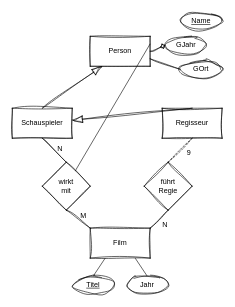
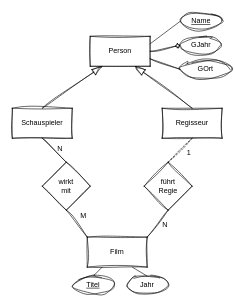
- <mxCell id="8" value="GJahr" style="ellipse;whiteSpace=wrap;html=1;sketch=1;curveFitting=1;jiggle=2;" vertex="1" parent="1"><mxGeometry x="275" y="60" width="70" height="30" as="geometry" /></mxCell>
+ <mxCell id="8" value="GJahr" style="ellipse;whiteSpace=wrap;html=1;sketch=1;curveFitting=1;jiggle=2;" vertex="1" parent="1"><mxGeometry x="300" y="60" width="70" height="30" as="geometry" /></mxCell>
- <mxCell id="9" value="GOrt" style="ellipse;whiteSpace=wrap;html=1;sketch=1;curveFitting=1;jiggle=2;" vertex="1" parent="1"><mxGeometry x="300" y="100" width="70" height="30" as="geometry" /></mxCell>
+ <mxCell id="9" value="GOrt" style="ellipse;whiteSpace=wrap;html=1;sketch=1;curveFitting=1;jiggle=2;" vertex="1" parent="1"><mxGeometry x="300" y="100" width="85" height="30" as="geometry" /></mxCell>
- <mxCell id="10" value="" style="endArrow=none;html=1;rounded=0;exitX=1;exitY=0.25;exitDx=0;exitDy=0;" edge="1" parent="1" source="4" target="14"><mxGeometry width="50" height="50" relative="1" as="geometry"><mxPoint x="250" y="60" as="sourcePoint" /><mxPoint x="330" y="310" as="targetPoint" /></mxGeometry></mxCell>
+ <mxCell id="10" value="" style="endArrow=none;html=1;rounded=0;entryX=0;entryY=0.5;entryDx=0;entryDy=0;exitX=1;exitY=0.25;exitDx=0;exitDy=0;" edge="1" parent="1" source="4" target="7"><mxGeometry width="50" height="50" relative="1" as="geometry"><mxPoint x="250" y="60" as="sourcePoint" /><mxPoint x="330" y="310" as="targetPoint" /></mxGeometry></mxCell>
- <mxCell id="6" value="" style="endArrow=blockThin;html=1;rounded=0;endFill=0;endSize=15;exitX=0.5;exitY=0;exitDx=0;exitDy=0;sketch=1;curveFitting=1;jiggle=2;" edge="1" parent="1" source="3" target="2"><mxGeometry width="50" height="50" relative="1" as="geometry"><mxPoint x="80" y="190" as="sourcePoint" /><mxPoint x="180" y="120" as="targetPoint" /></mxGeometry></mxCell>
+ <mxCell id="6" value="" style="endArrow=blockThin;html=1;rounded=0;endFill=0;endSize=15;exitX=0.5;exitY=0;exitDx=0;exitDy=0;entryX=0.75;entryY=1;entryDx=0;entryDy=0;sketch=1;curveFitting=1;jiggle=2;" edge="1" parent="1" source="3" target="4"><mxGeometry width="50" height="50" relative="1" as="geometry"><mxPoint x="80" y="190" as="sourcePoint" /><mxPoint x="180" y="120" as="targetPoint" /></mxGeometry></mxCell>
- <mxCell id="22" value="9" style="text;html=1;strokeColor=none;fillColor=none;align=center;verticalAlign=middle;whiteSpace=wrap;rounded=0;" vertex="1" parent="1"><mxGeometry x="300" y="240" width="30" height="30" as="geometry" /></mxCell>
+ <mxCell id="22" value="1" style="text;html=1;strokeColor=none;fillColor=none;align=center;verticalAlign=middle;whiteSpace=wrap;rounded=0;" vertex="1" parent="1"><mxGeometry x="300" y="240" width="30" height="30" as="geometry" /></mxCell>
- <mxCell id="13" value="Film" style="rounded=0;whiteSpace=wrap;html=1;sketch=1;curveFitting=1;jiggle=2;" vertex="1" parent="1"><mxGeometry x="150" y="380" width="100" height="50" as="geometry" /></mxCell>
+ <mxCell id="13" value="Film" style="rounded=0;whiteSpace=wrap;html=1;sketch=1;curveFitting=1;jiggle=2;" vertex="1" parent="1"><mxGeometry x="145" y="395" width="100" height="50" as="geometry" /></mxCell>
